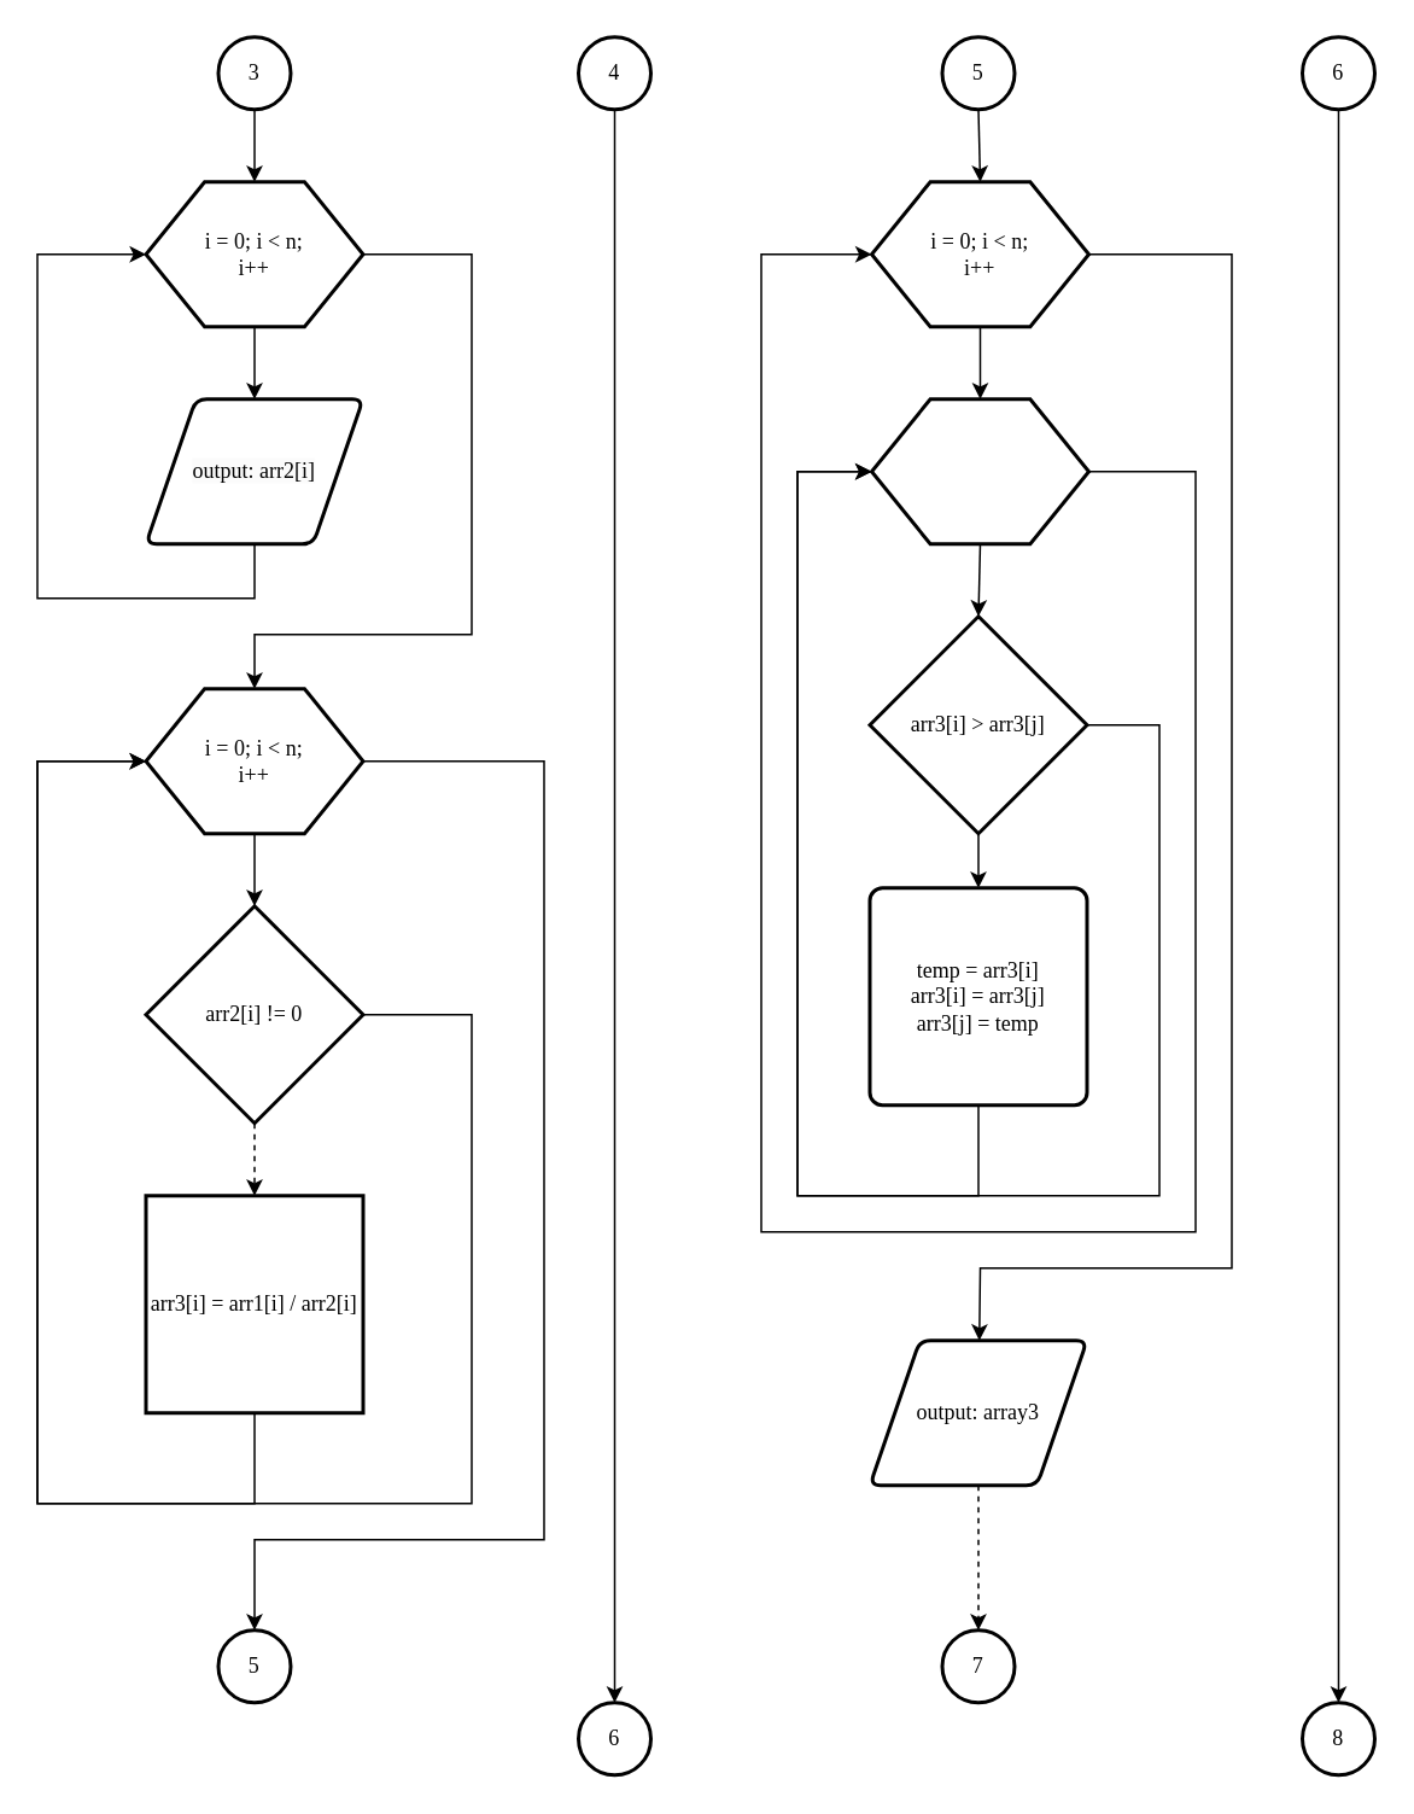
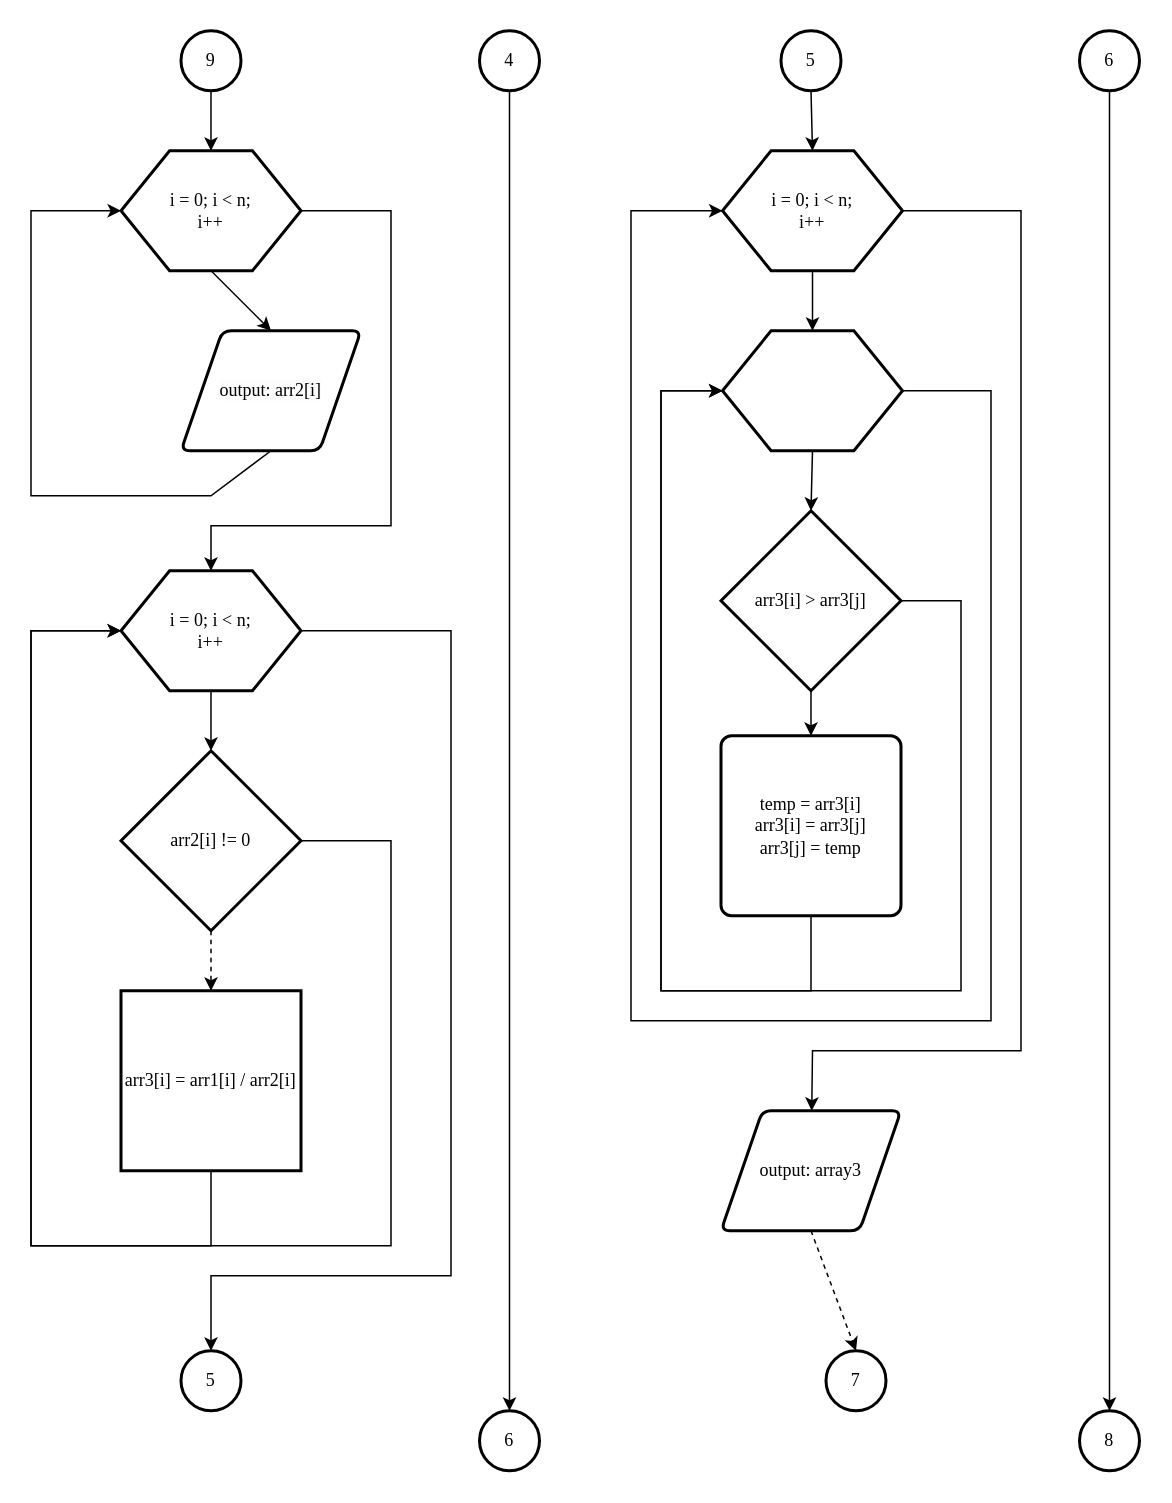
- <mxCell id="4" value="3" style="strokeWidth=2;html=1;shape=mxgraph.flowchart.start_2;whiteSpace=wrap;fontFamily=Times New Roman;fontSize=12;" parent="1" vertex="1"><mxGeometry x="120" y="20" width="40" height="40" as="geometry" /></mxCell>
+ <mxCell id="4" value="9" style="strokeWidth=2;html=1;shape=mxgraph.flowchart.start_2;whiteSpace=wrap;fontFamily=Times New Roman;fontSize=12;" parent="1" vertex="1"><mxGeometry x="120" y="20" width="40" height="40" as="geometry" /></mxCell>
- <mxCell id="3" value="&lt;span style=&quot;color: rgb(0, 0, 0); font-size: 12px; font-style: normal; font-variant-ligatures: normal; font-variant-caps: normal; font-weight: 400; letter-spacing: normal; orphans: 2; text-align: center; text-indent: 0px; text-transform: none; widows: 2; word-spacing: 0px; -webkit-text-stroke-width: 0px; white-space: normal; background-color: rgb(251, 251, 251); text-decoration-thickness: initial; text-decoration-style: initial; text-decoration-color: initial; float: none; display: inline !important;&quot;&gt;output:&amp;nbsp;arr2[i]&lt;/span&gt;" style="shape=parallelogram;html=1;strokeWidth=2;perimeter=parallelogramPerimeter;whiteSpace=wrap;rounded=1;arcSize=12;size=0.23;fontFamily=Times New Roman;fontSize=12;" parent="1" vertex="1"><mxGeometry x="80" y="220" width="120" height="80" as="geometry" /></mxCell>
+ <mxCell id="3" value="&lt;span style=&quot;color: rgb(0, 0, 0); font-size: 12px; font-style: normal; font-variant-ligatures: normal; font-variant-caps: normal; font-weight: 400; letter-spacing: normal; orphans: 2; text-align: center; text-indent: 0px; text-transform: none; widows: 2; word-spacing: 0px; -webkit-text-stroke-width: 0px; white-space: normal; background-color: rgb(251, 251, 251); text-decoration-thickness: initial; text-decoration-style: initial; text-decoration-color: initial; float: none; display: inline !important;&quot;&gt;output:&amp;nbsp;arr2[i]&lt;/span&gt;" style="shape=parallelogram;html=1;strokeWidth=2;perimeter=parallelogramPerimeter;whiteSpace=wrap;rounded=1;arcSize=12;size=0.23;fontFamily=Times New Roman;fontSize=12;" parent="1" vertex="1"><mxGeometry x="120" y="220" width="120" height="80" as="geometry" /></mxCell>
- <mxCell id="32" value="7" style="strokeWidth=2;html=1;shape=mxgraph.flowchart.start_2;whiteSpace=wrap;fontFamily=Times New Roman;fontSize=12;" parent="1" vertex="1"><mxGeometry x="520" y="900" width="40" height="40" as="geometry" /></mxCell>
+ <mxCell id="32" value="7" style="strokeWidth=2;html=1;shape=mxgraph.flowchart.start_2;whiteSpace=wrap;fontFamily=Times New Roman;fontSize=12;" parent="1" vertex="1"><mxGeometry x="550" y="900" width="40" height="40" as="geometry" /></mxCell>
